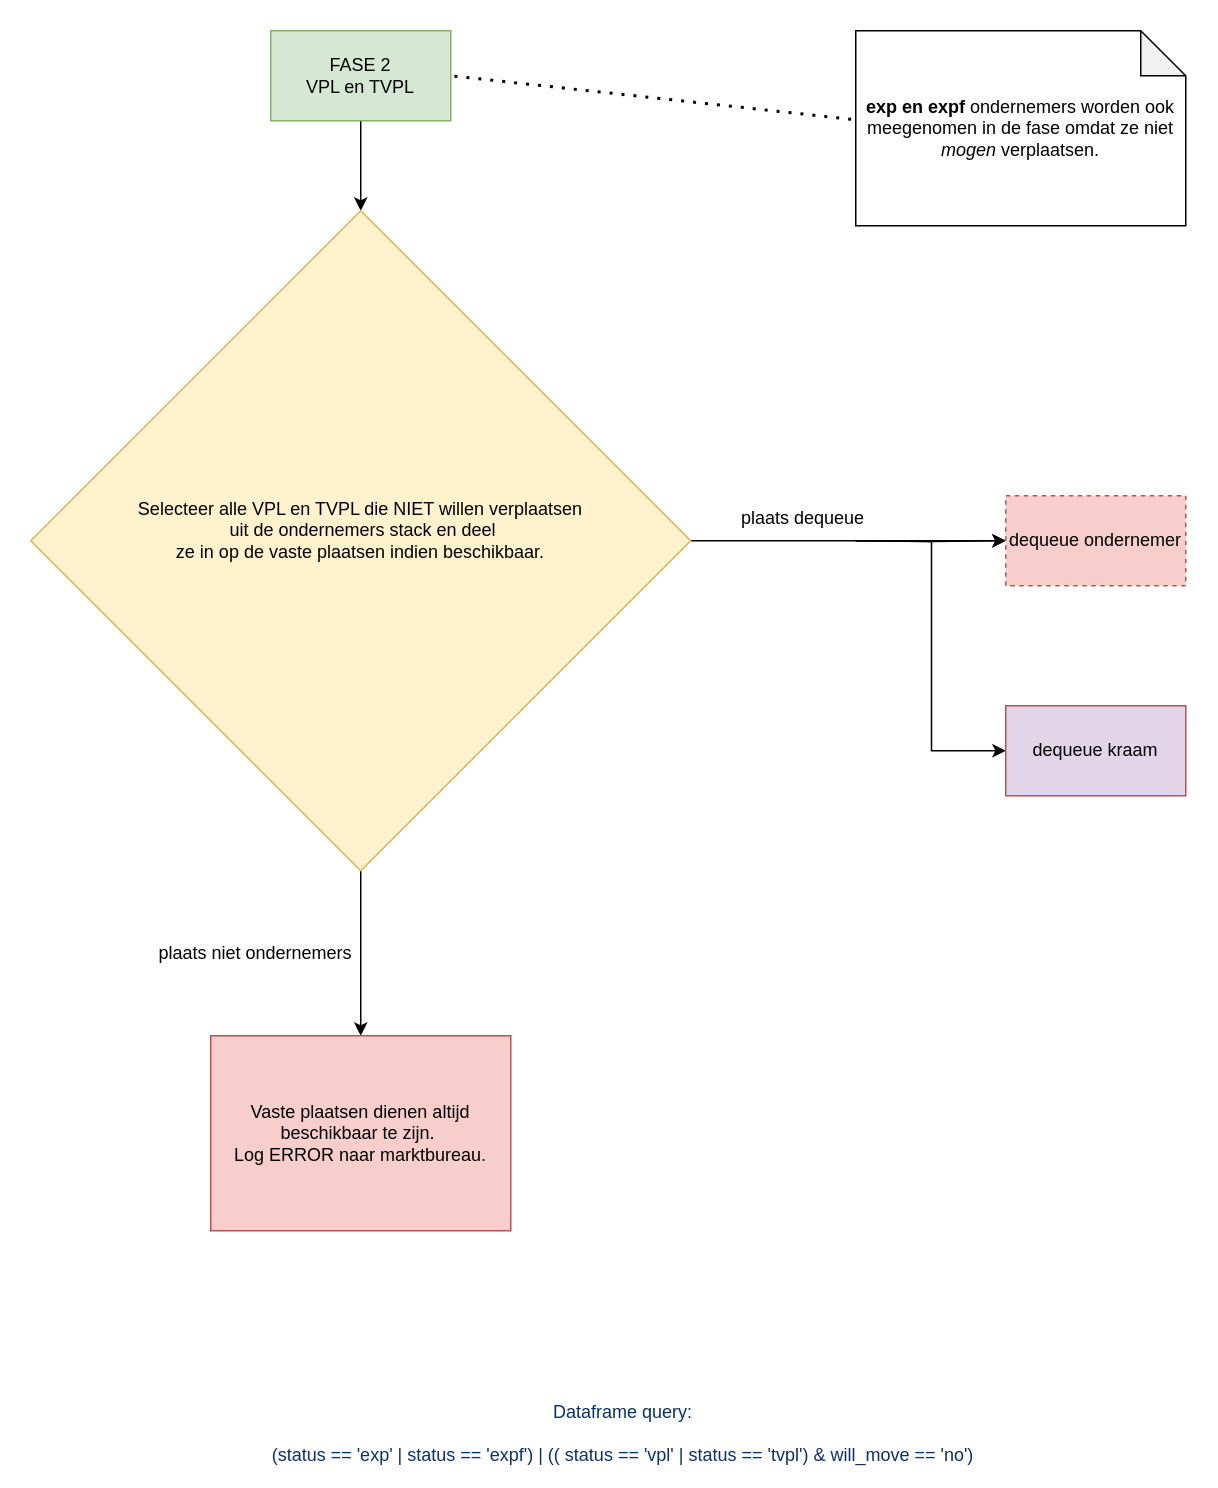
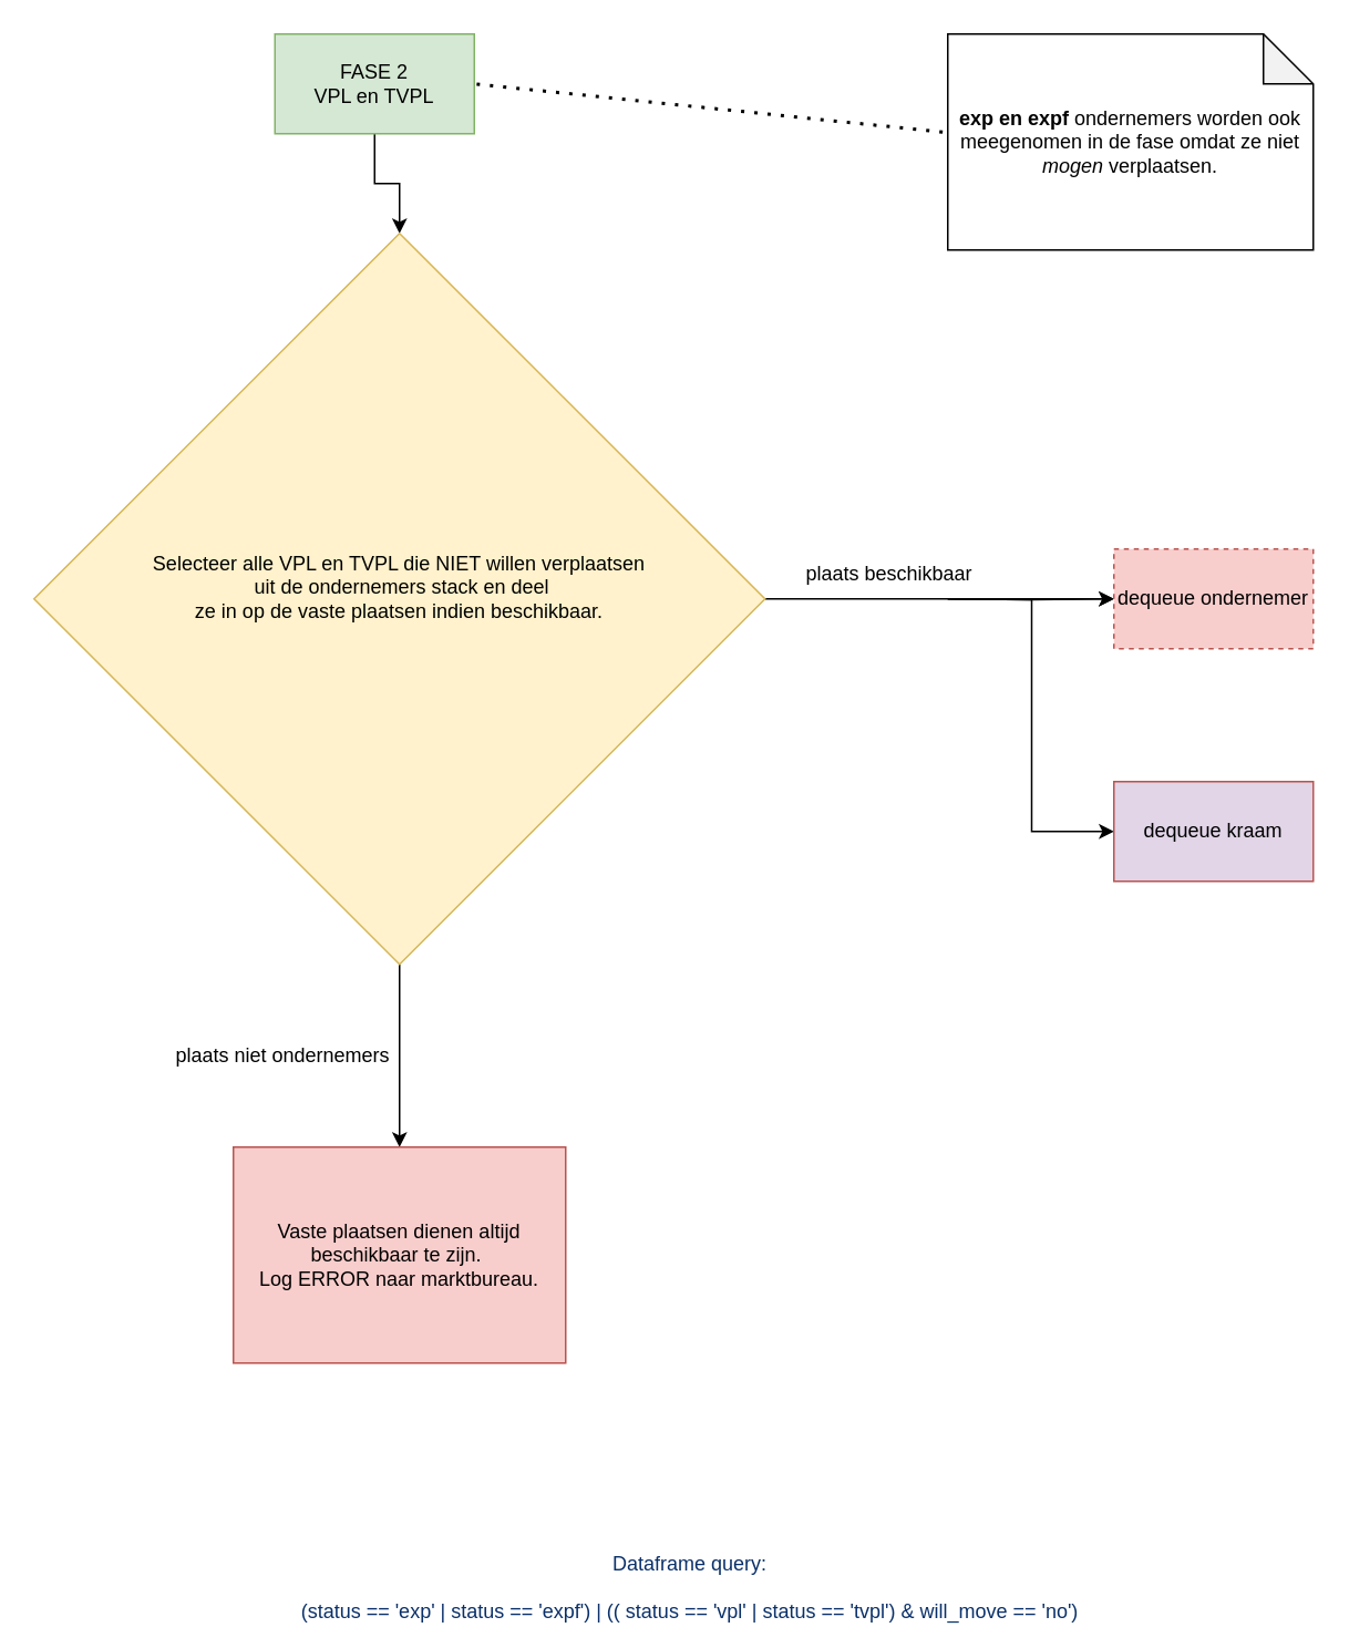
- <mxCell id="3" value="FASE 2&lt;br&gt;VPL en TVPL" style="rounded=0;whiteSpace=wrap;html=1;fillColor=#d5e8d4;strokeColor=#82b366;" parent="1" vertex="1"><mxGeometry x="180" y="20" width="120" height="60" as="geometry" /></mxCell>
+ <mxCell id="3" value="FASE 2&lt;br&gt;VPL en TVPL" style="rounded=0;whiteSpace=wrap;html=1;fillColor=#d5e8d4;strokeColor=#82b366;" parent="1" vertex="1"><mxGeometry x="165" y="20" width="120" height="60" as="geometry" /></mxCell>
- <mxCell id="13" value="plaats dequeue" style="text;html=1;strokeColor=none;fillColor=none;align=center;verticalAlign=middle;whiteSpace=wrap;rounded=0;" parent="1" vertex="1"><mxGeometry x="470" y="330" width="130" height="30" as="geometry" /></mxCell>
+ <mxCell id="13" value="plaats beschikbaar" style="text;html=1;strokeColor=none;fillColor=none;align=center;verticalAlign=middle;whiteSpace=wrap;rounded=0;" parent="1" vertex="1"><mxGeometry x="470" y="330" width="130" height="30" as="geometry" /></mxCell>
